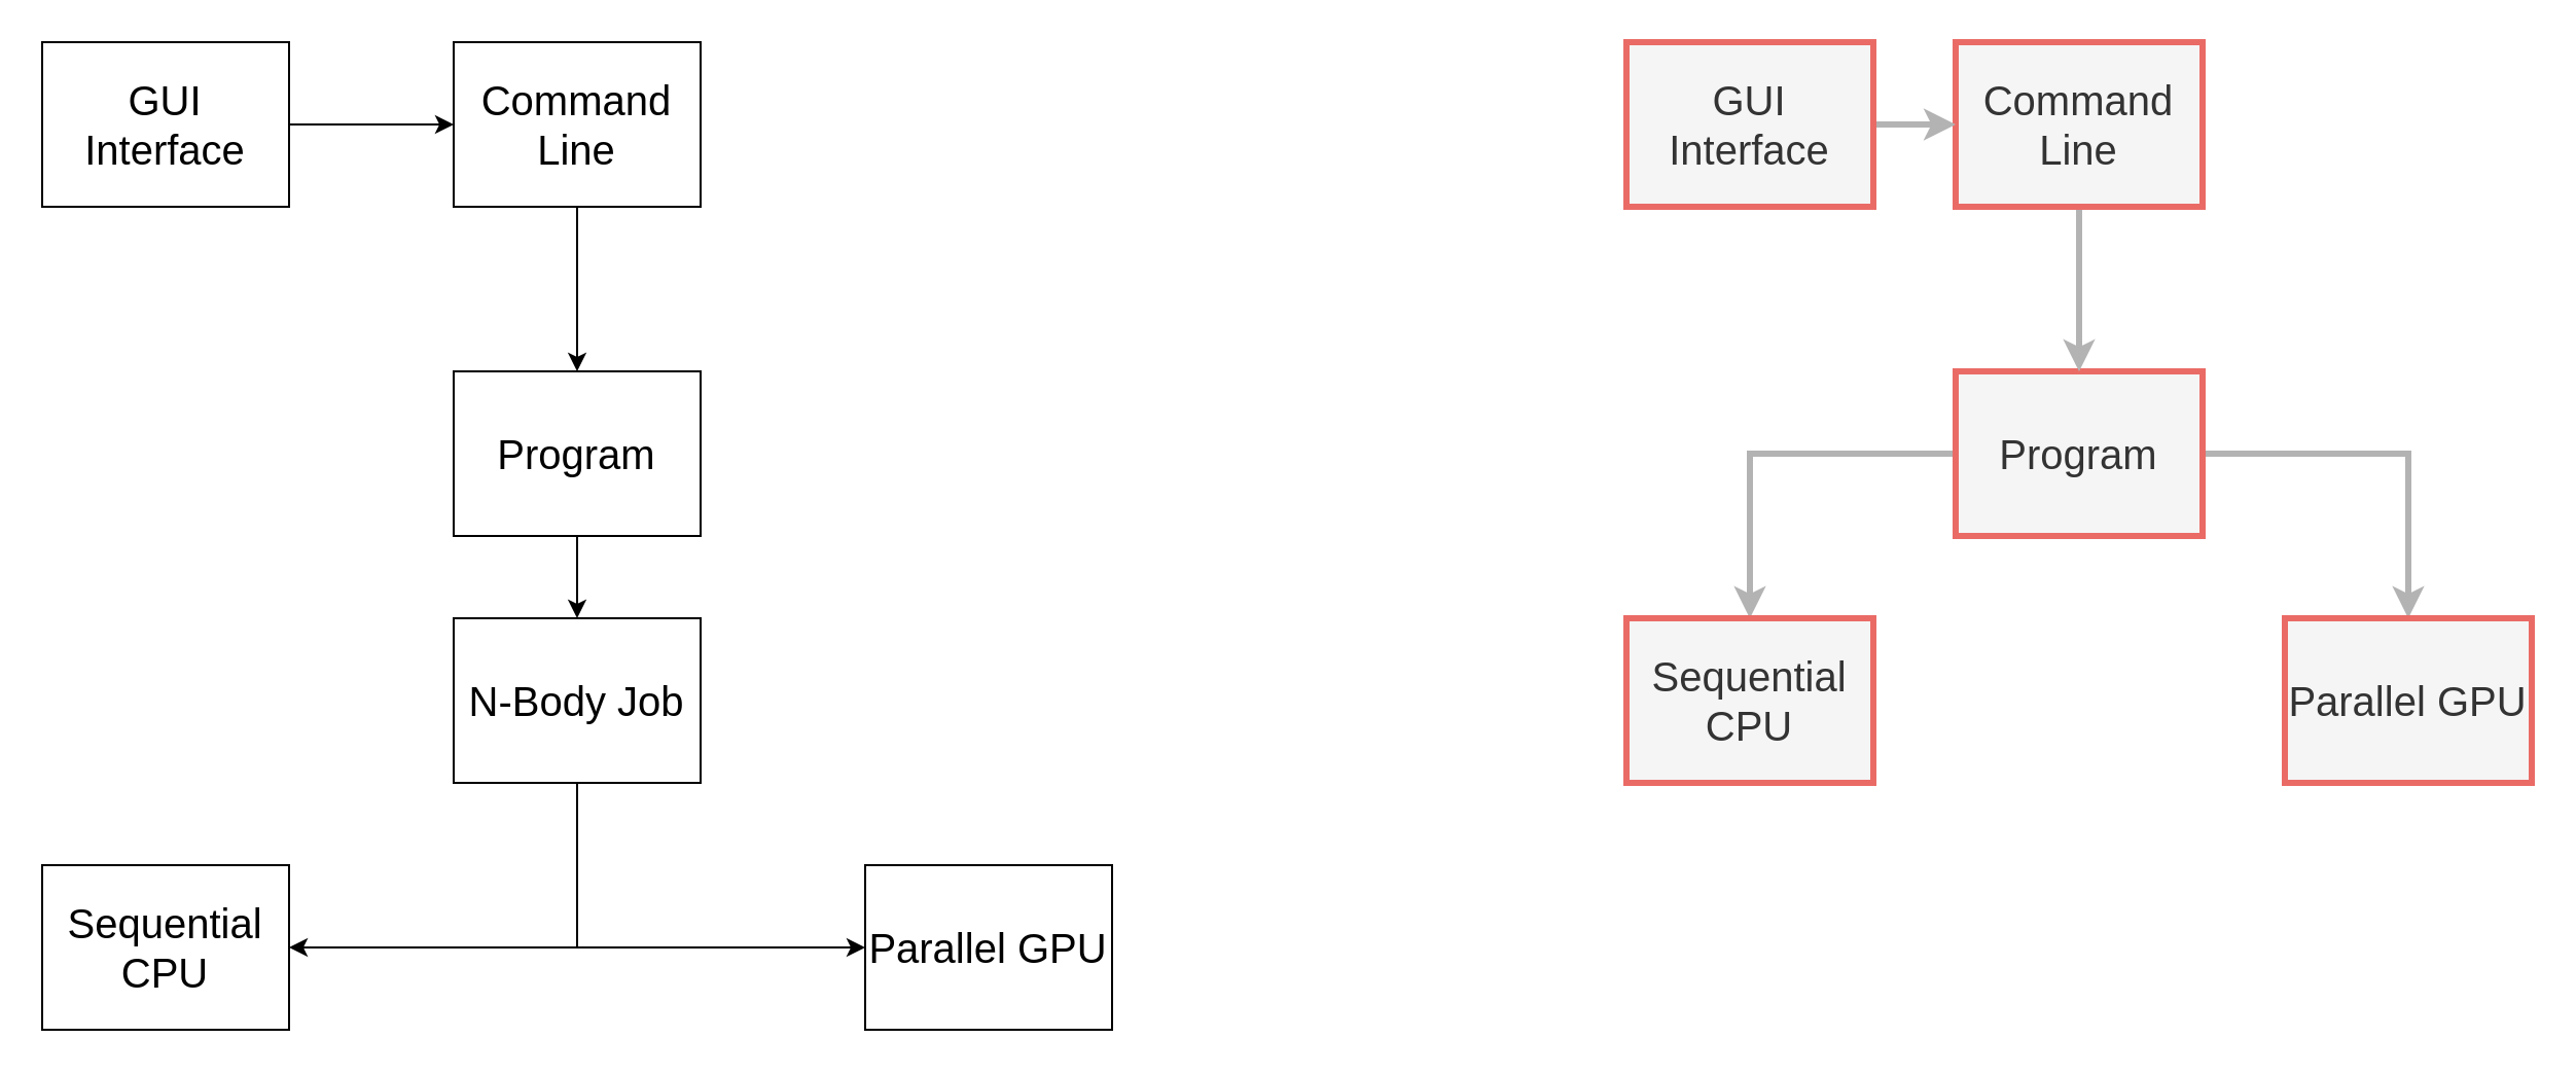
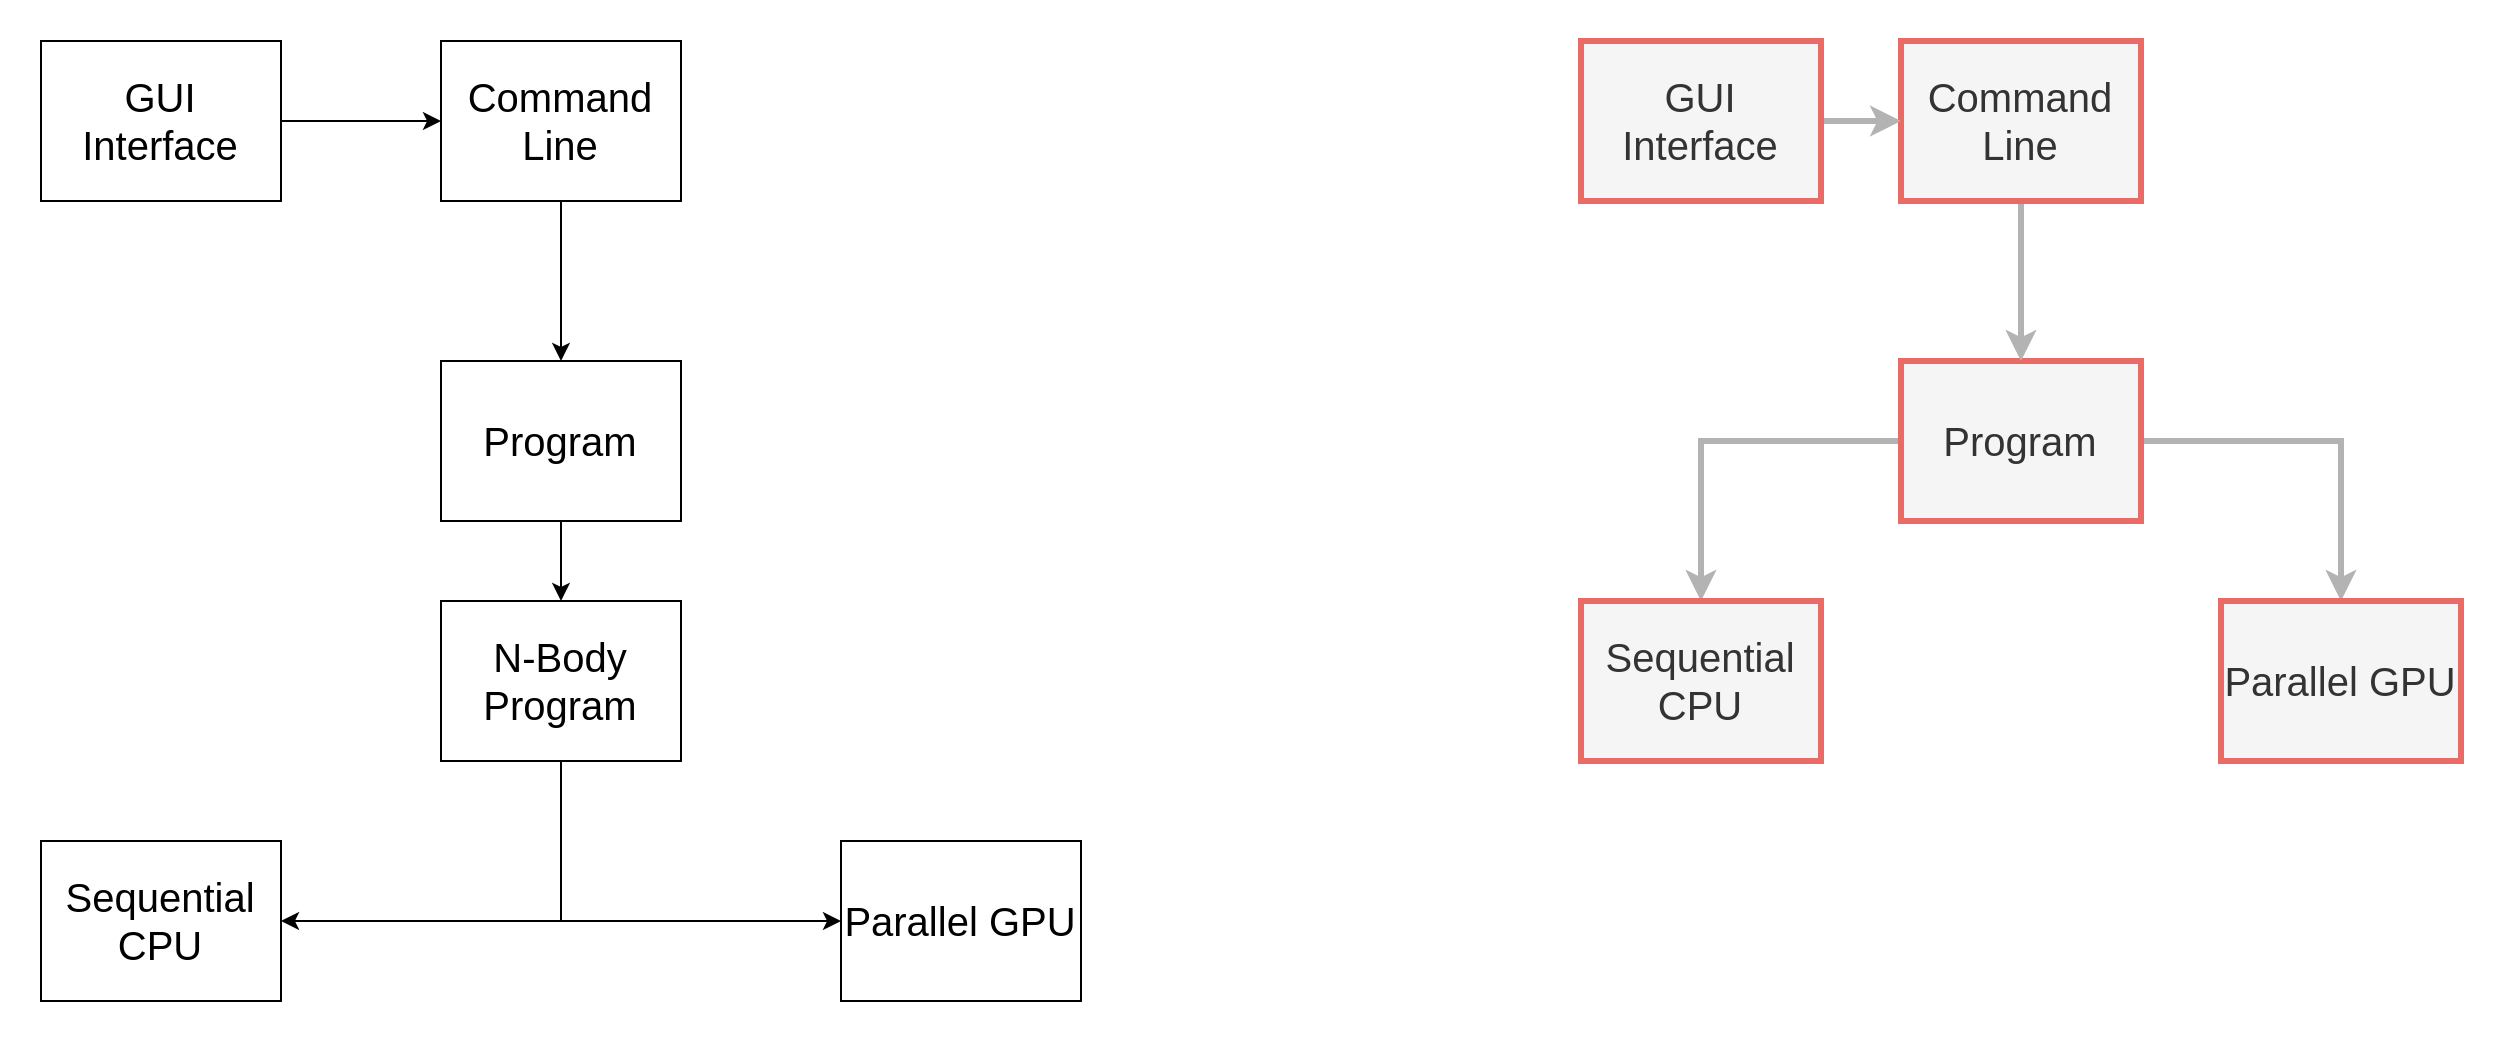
- <mxCell id="21" value="&lt;font style=&quot;font-size: 20px&quot;&gt;N-Body Job&lt;/font&gt;" style="rounded=0;whiteSpace=wrap;html=1;" vertex="1" parent="1"><mxGeometry x="220" y="300" width="120" height="80" as="geometry" /></mxCell>
+ <mxCell id="21" value="&lt;font style=&quot;font-size: 20px&quot;&gt;N-Body Program&lt;/font&gt;" style="rounded=0;whiteSpace=wrap;html=1;" vertex="1" parent="1"><mxGeometry x="220" y="300" width="120" height="80" as="geometry" /></mxCell>
